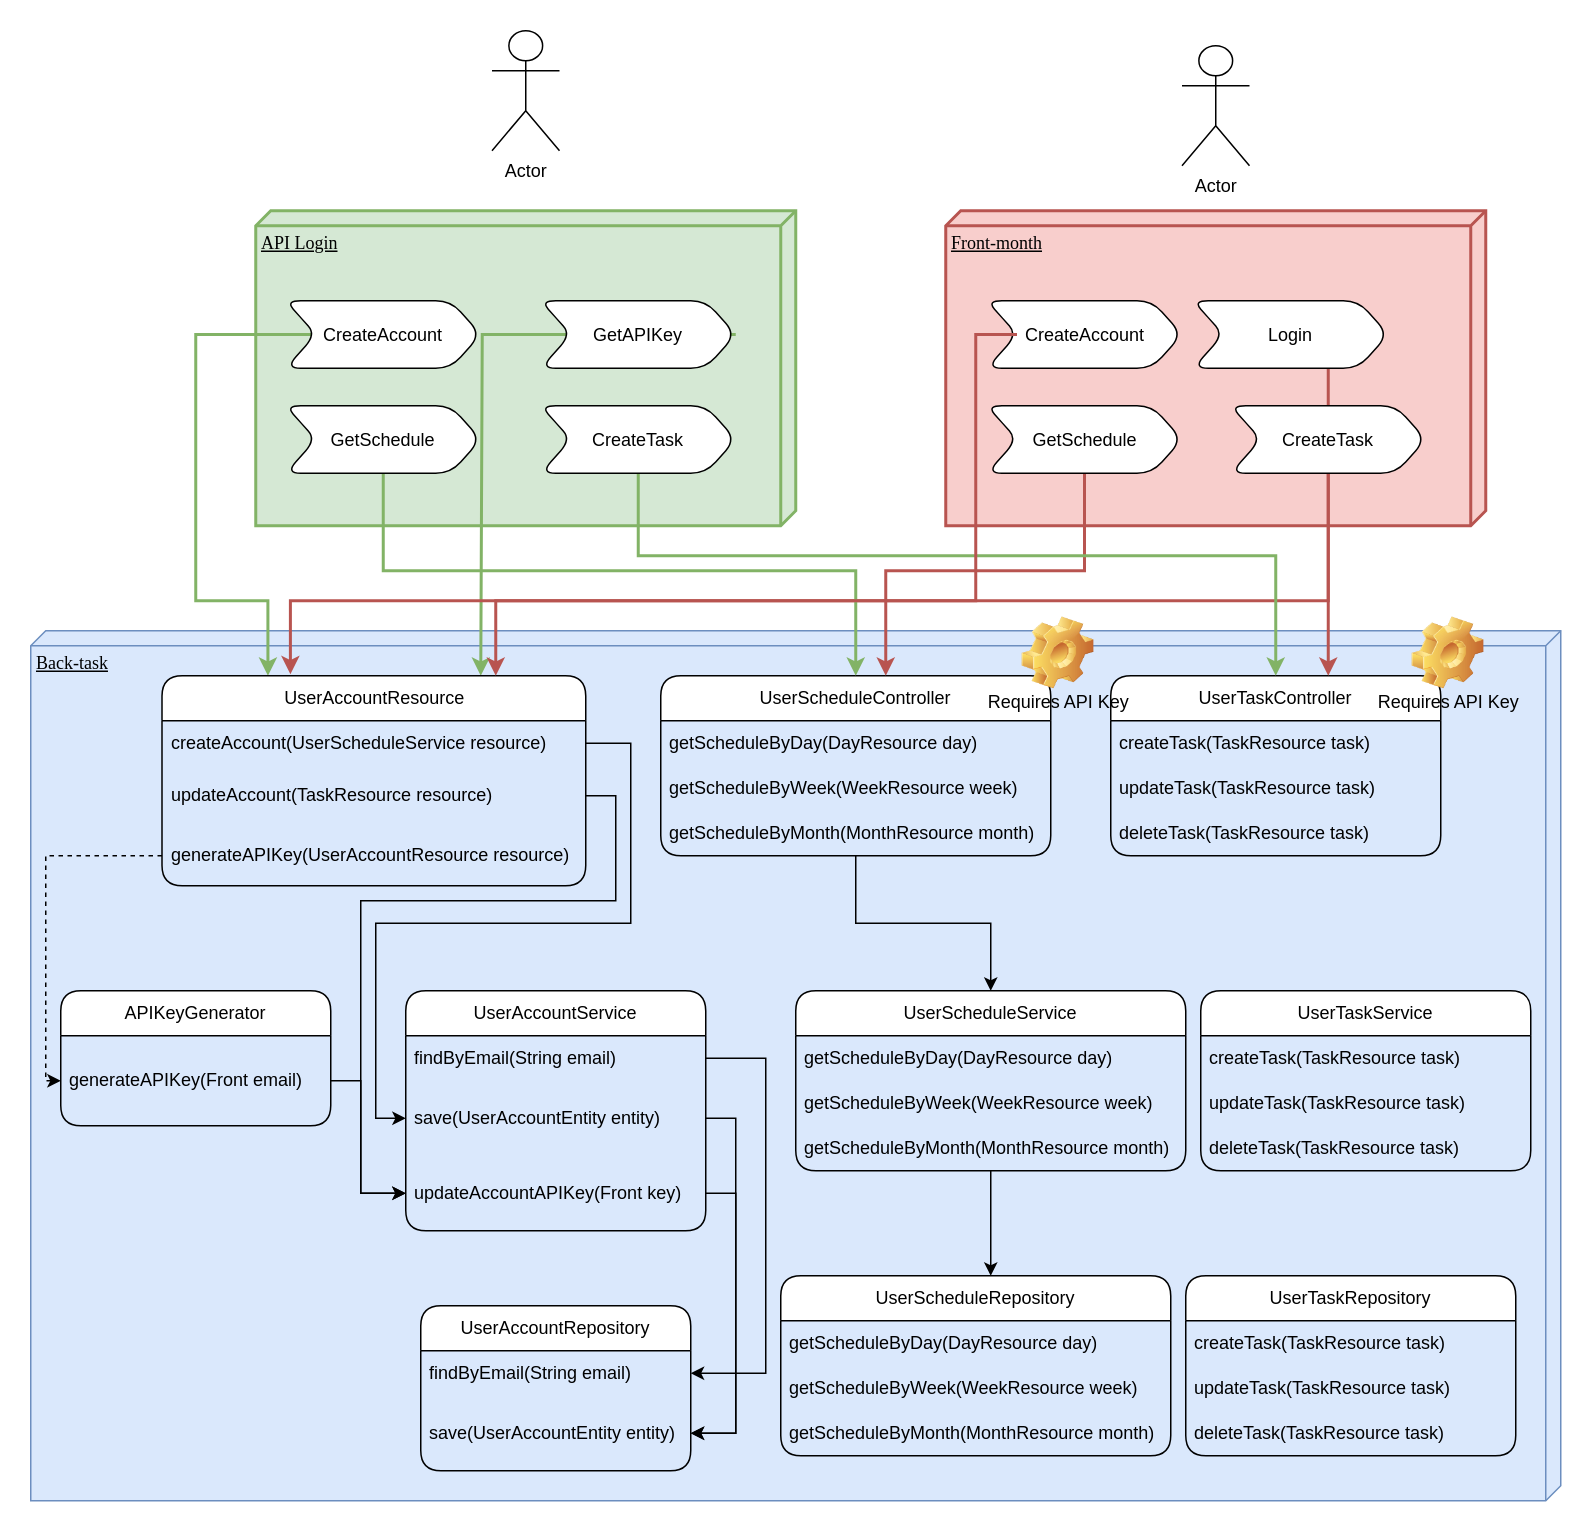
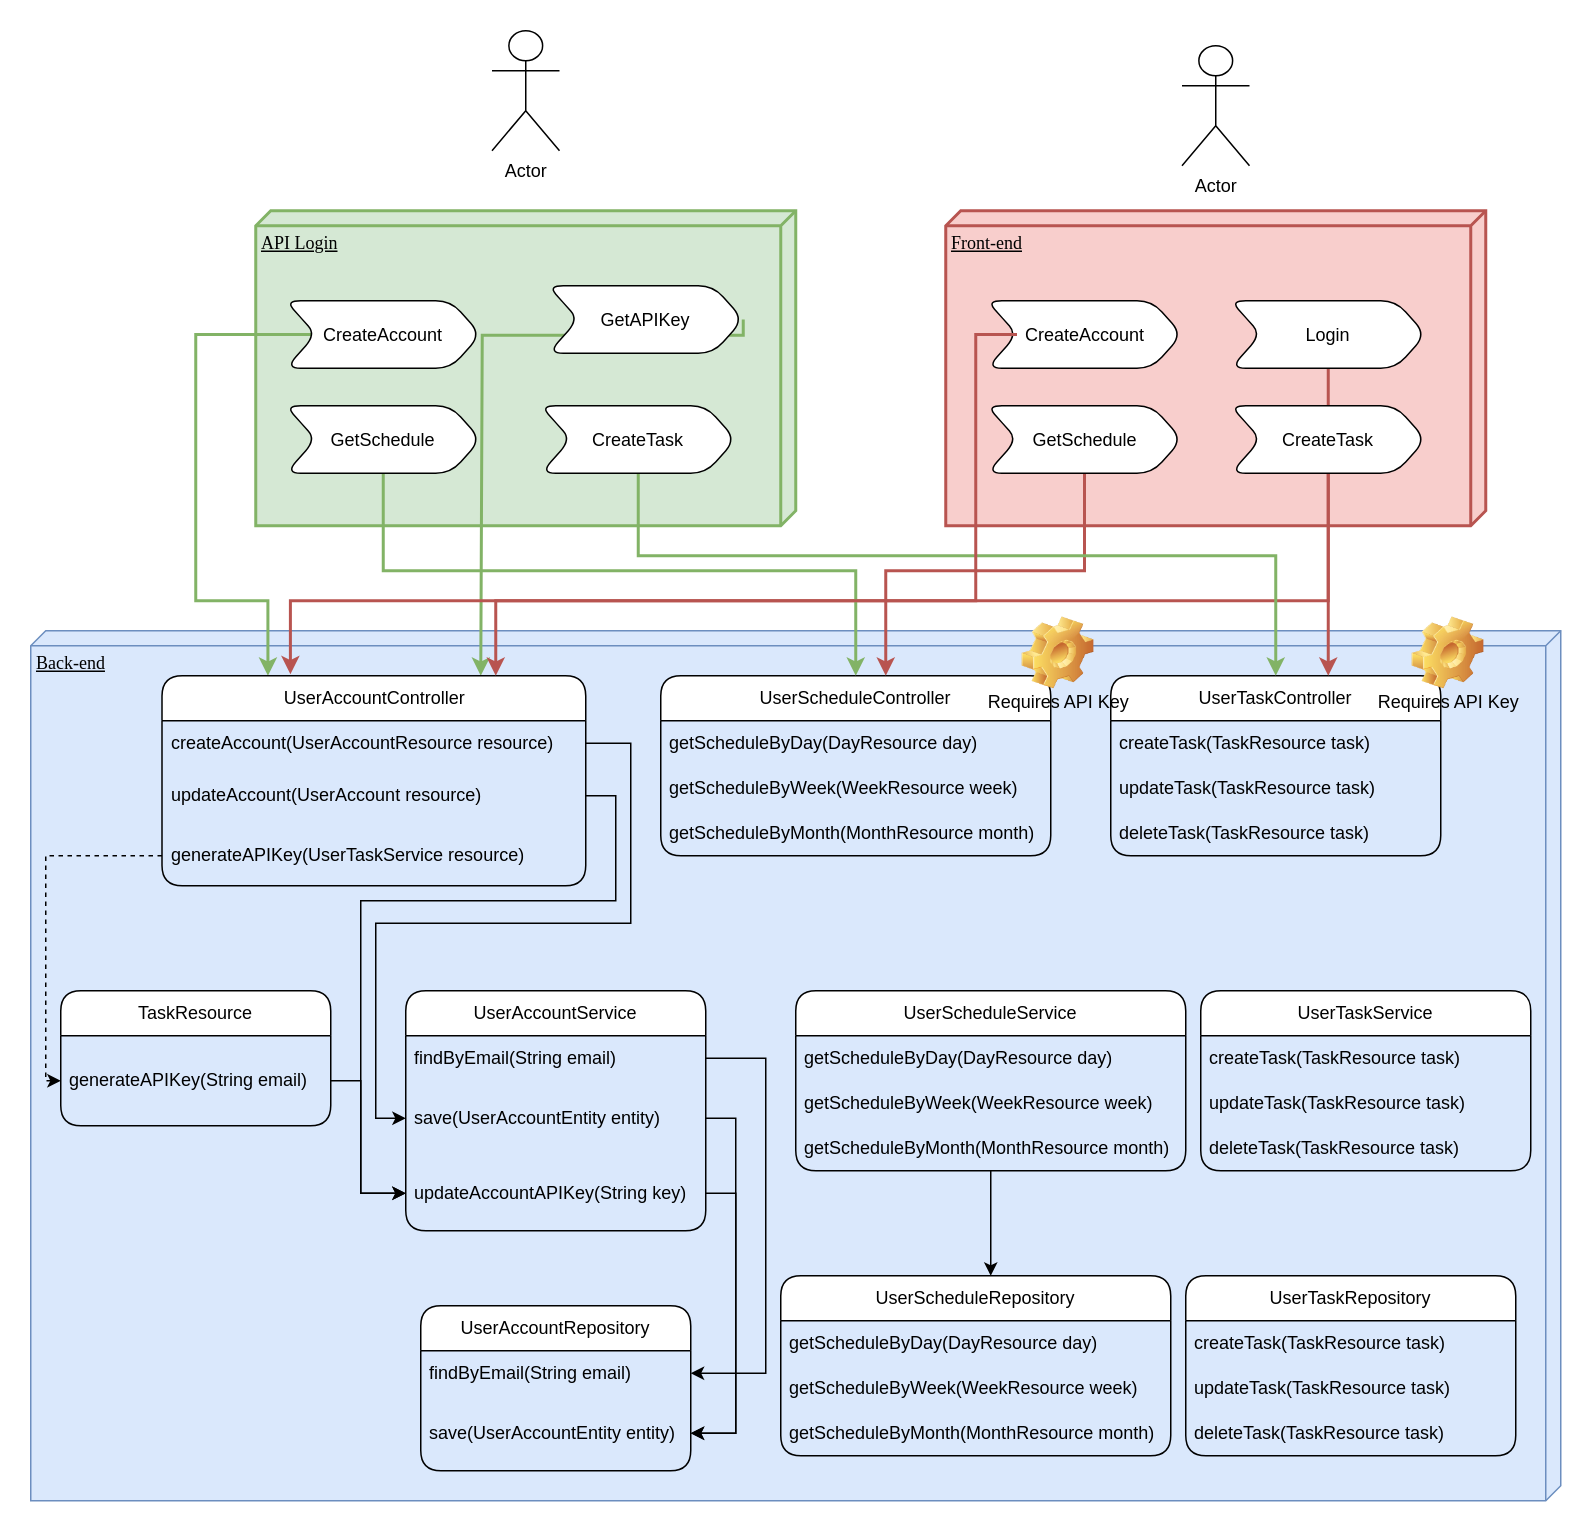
- <mxCell id="2" value="&lt;div&gt;Front-month&lt;/div&gt;&lt;div&gt;&lt;br&gt;&lt;/div&gt;" style="verticalAlign=top;align=left;spacingTop=8;spacingLeft=2;spacingRight=12;shape=cube;size=10;direction=south;fontStyle=4;html=1;rounded=1;shadow=0;comic=0;labelBackgroundColor=none;strokeWidth=2;fontFamily=Verdana;fontSize=12;fillColor=#f8cecc;strokeColor=#b85450;" parent="1" vertex="1"><mxGeometry x="630" y="140" width="360" height="210" as="geometry" /></mxCell>
+ <mxCell id="2" value="&lt;div&gt;Front-end&lt;/div&gt;&lt;div&gt;&lt;br&gt;&lt;/div&gt;" style="verticalAlign=top;align=left;spacingTop=8;spacingLeft=2;spacingRight=12;shape=cube;size=10;direction=south;fontStyle=4;html=1;rounded=1;shadow=0;comic=0;labelBackgroundColor=none;strokeWidth=2;fontFamily=Verdana;fontSize=12;fillColor=#f8cecc;strokeColor=#b85450;" parent="1" vertex="1"><mxGeometry x="630" y="140" width="360" height="210" as="geometry" /></mxCell>
- <mxCell id="15" value="GetAPIKey" style="shape=step;perimeter=stepPerimeter;whiteSpace=wrap;html=1;fixedSize=1;rounded=1;labelBackgroundColor=none;" vertex="1" parent="1"><mxGeometry x="360" y="200" width="130" height="45" as="geometry" /></mxCell>
+ <mxCell id="15" value="GetAPIKey" style="shape=step;perimeter=stepPerimeter;whiteSpace=wrap;html=1;fixedSize=1;rounded=1;labelBackgroundColor=none;" vertex="1" parent="1"><mxGeometry x="365" y="190" width="130" height="45" as="geometry" /></mxCell>
- <mxCell id="44" value="Login" style="shape=step;perimeter=stepPerimeter;whiteSpace=wrap;html=1;fixedSize=1;rounded=1;labelBackgroundColor=none;" vertex="1" parent="1"><mxGeometry x="795" y="200" width="130" height="45" as="geometry" /></mxCell>
+ <mxCell id="44" value="Login" style="shape=step;perimeter=stepPerimeter;whiteSpace=wrap;html=1;fixedSize=1;rounded=1;labelBackgroundColor=none;" vertex="1" parent="1"><mxGeometry x="820" y="200" width="130" height="45" as="geometry" /></mxCell>
- <mxCell id="3" value="Back-task" style="verticalAlign=top;align=left;spacingTop=8;spacingLeft=2;spacingRight=12;shape=cube;size=10;direction=south;fontStyle=4;html=1;rounded=1;shadow=0;comic=0;labelBackgroundColor=none;strokeWidth=1;fontFamily=Verdana;fontSize=12;fillColor=#dae8fc;strokeColor=#6c8ebf;" parent="1" vertex="1"><mxGeometry x="20" y="420" width="1020" height="580" as="geometry" /></mxCell>
+ <mxCell id="3" value="Back-end" style="verticalAlign=top;align=left;spacingTop=8;spacingLeft=2;spacingRight=12;shape=cube;size=10;direction=south;fontStyle=4;html=1;rounded=1;shadow=0;comic=0;labelBackgroundColor=none;strokeWidth=1;fontFamily=Verdana;fontSize=12;fillColor=#dae8fc;strokeColor=#6c8ebf;" parent="1" vertex="1"><mxGeometry x="20" y="420" width="1020" height="580" as="geometry" /></mxCell>
- <mxCell id="16" value="UserAccountResource" style="swimlane;fontStyle=0;childLayout=stackLayout;horizontal=1;startSize=30;horizontalStack=0;resizeParent=1;resizeParentMax=0;resizeLast=0;collapsible=1;marginBottom=0;whiteSpace=wrap;html=1;rounded=1;labelBackgroundColor=none;" vertex="1" parent="1"><mxGeometry x="107.5" y="450" width="282.5" height="140" as="geometry" /></mxCell>
+ <mxCell id="16" value="UserAccountController" style="swimlane;fontStyle=0;childLayout=stackLayout;horizontal=1;startSize=30;horizontalStack=0;resizeParent=1;resizeParentMax=0;resizeLast=0;collapsible=1;marginBottom=0;whiteSpace=wrap;html=1;rounded=1;labelBackgroundColor=none;" vertex="1" parent="1"><mxGeometry x="107.5" y="450" width="282.5" height="140" as="geometry" /></mxCell>
- <mxCell id="17" value="createAccount(UserScheduleService resource)" style="text;strokeColor=none;fillColor=none;align=left;verticalAlign=middle;spacingLeft=4;spacingRight=4;overflow=hidden;points=[[0,0.5],[1,0.5]];portConstraint=eastwest;rotatable=0;whiteSpace=wrap;html=1;rounded=1;labelBackgroundColor=none;" vertex="1" parent="16"><mxGeometry y="30" width="282.5" height="30" as="geometry" /></mxCell>
+ <mxCell id="17" value="createAccount(UserAccountResource resource)" style="text;strokeColor=none;fillColor=none;align=left;verticalAlign=middle;spacingLeft=4;spacingRight=4;overflow=hidden;points=[[0,0.5],[1,0.5]];portConstraint=eastwest;rotatable=0;whiteSpace=wrap;html=1;rounded=1;labelBackgroundColor=none;" vertex="1" parent="16"><mxGeometry y="30" width="282.5" height="30" as="geometry" /></mxCell>
- <mxCell id="18" value="updateAccount(TaskResource resource)" style="text;strokeColor=none;fillColor=none;align=left;verticalAlign=middle;spacingLeft=4;spacingRight=4;overflow=hidden;points=[[0,0.5],[1,0.5]];portConstraint=eastwest;rotatable=0;whiteSpace=wrap;html=1;rounded=1;labelBackgroundColor=none;" vertex="1" parent="16"><mxGeometry y="60" width="282.5" height="40" as="geometry" /></mxCell>
+ <mxCell id="18" value="updateAccount(UserAccount resource)" style="text;strokeColor=none;fillColor=none;align=left;verticalAlign=middle;spacingLeft=4;spacingRight=4;overflow=hidden;points=[[0,0.5],[1,0.5]];portConstraint=eastwest;rotatable=0;whiteSpace=wrap;html=1;rounded=1;labelBackgroundColor=none;" vertex="1" parent="16"><mxGeometry y="60" width="282.5" height="40" as="geometry" /></mxCell>
- <mxCell id="19" value="generateAPIKey(UserAccountResource resource)" style="text;strokeColor=none;fillColor=none;align=left;verticalAlign=middle;spacingLeft=4;spacingRight=4;overflow=hidden;points=[[0,0.5],[1,0.5]];portConstraint=eastwest;rotatable=0;whiteSpace=wrap;html=1;rounded=1;labelBackgroundColor=none;" vertex="1" parent="16"><mxGeometry y="100" width="282.5" height="40" as="geometry" /></mxCell>
+ <mxCell id="19" value="generateAPIKey(UserTaskService resource)" style="text;strokeColor=none;fillColor=none;align=left;verticalAlign=middle;spacingLeft=4;spacingRight=4;overflow=hidden;points=[[0,0.5],[1,0.5]];portConstraint=eastwest;rotatable=0;whiteSpace=wrap;html=1;rounded=1;labelBackgroundColor=none;" vertex="1" parent="16"><mxGeometry y="100" width="282.5" height="40" as="geometry" /></mxCell>
- <mxCell id="28" style="edgeStyle=orthogonalEdgeStyle;rounded=0;orthogonalLoop=1;jettySize=auto;html=1;" edge="1" parent="1" source="29" target="54"><mxGeometry relative="1" as="geometry" /></mxCell>
- <mxCell id="4" value="APIKeyGenerator" style="swimlane;fontStyle=0;childLayout=stackLayout;horizontal=1;startSize=30;horizontalStack=0;resizeParent=1;resizeParentMax=0;resizeLast=0;collapsible=1;marginBottom=0;whiteSpace=wrap;html=1;rounded=1;labelBackgroundColor=none;" vertex="1" parent="1"><mxGeometry x="40" y="660" width="180" height="90" as="geometry" /></mxCell>
+ <mxCell id="4" value="TaskResource" style="swimlane;fontStyle=0;childLayout=stackLayout;horizontal=1;startSize=30;horizontalStack=0;resizeParent=1;resizeParentMax=0;resizeLast=0;collapsible=1;marginBottom=0;whiteSpace=wrap;html=1;rounded=1;labelBackgroundColor=none;" vertex="1" parent="1"><mxGeometry x="40" y="660" width="180" height="90" as="geometry" /></mxCell>
- <mxCell id="5" value="generateAPIKey(Front email)" style="text;strokeColor=none;fillColor=none;align=left;verticalAlign=middle;spacingLeft=4;spacingRight=4;overflow=hidden;points=[[0,0.5],[1,0.5]];portConstraint=eastwest;rotatable=0;whiteSpace=wrap;html=1;rounded=1;labelBackgroundColor=none;" vertex="1" parent="4"><mxGeometry y="30" width="180" height="60" as="geometry" /></mxCell>
+ <mxCell id="5" value="generateAPIKey(String email)" style="text;strokeColor=none;fillColor=none;align=left;verticalAlign=middle;spacingLeft=4;spacingRight=4;overflow=hidden;points=[[0,0.5],[1,0.5]];portConstraint=eastwest;rotatable=0;whiteSpace=wrap;html=1;rounded=1;labelBackgroundColor=none;" vertex="1" parent="4"><mxGeometry y="30" width="180" height="60" as="geometry" /></mxCell>
- <mxCell id="23" value="updateAccountAPIKey(Front key)" style="text;strokeColor=none;fillColor=none;align=left;verticalAlign=middle;spacingLeft=4;spacingRight=4;overflow=hidden;points=[[0,0.5],[1,0.5]];portConstraint=eastwest;rotatable=0;whiteSpace=wrap;html=1;rounded=1;labelBackgroundColor=none;" vertex="1" parent="20"><mxGeometry y="110" width="200" height="50" as="geometry" /></mxCell>
+ <mxCell id="23" value="updateAccountAPIKey(String key)" style="text;strokeColor=none;fillColor=none;align=left;verticalAlign=middle;spacingLeft=4;spacingRight=4;overflow=hidden;points=[[0,0.5],[1,0.5]];portConstraint=eastwest;rotatable=0;whiteSpace=wrap;html=1;rounded=1;labelBackgroundColor=none;" vertex="1" parent="20"><mxGeometry y="110" width="200" height="50" as="geometry" /></mxCell>
